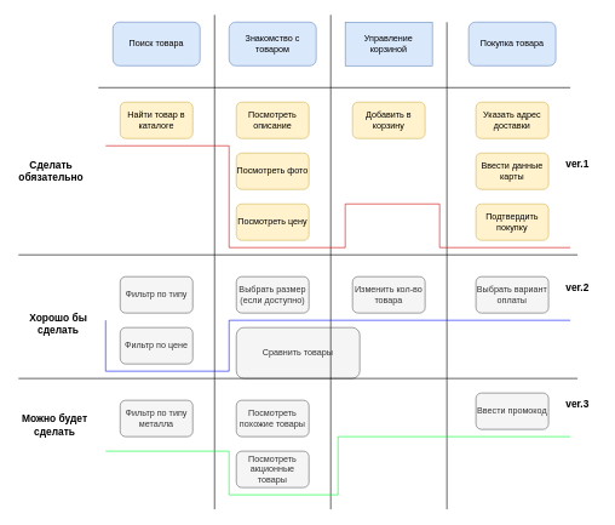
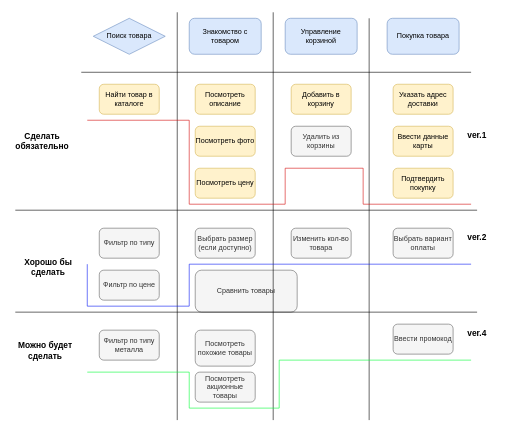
- <mxCell id="2" value="Поиск товара" style="rounded=1;whiteSpace=wrap;html=1;fillColor=#dae8fc;strokeColor=#6c8ebf;" parent="1" vertex="1"><mxGeometry x="155" y="30" width="120" height="60" as="geometry" /></mxCell>
+ <mxCell id="2" value="Поиск товара" style="rhombus;whiteSpace=wrap;html=1;fillColor=#dae8fc;strokeColor=#6c8ebf;" parent="1" vertex="1"><mxGeometry x="155" y="30" width="120" height="60" as="geometry" /></mxCell>
- <mxCell id="18" value="Управление корзиной" style="whiteSpace=wrap;html=1;fillColor=#dae8fc;strokeColor=#6c8ebf;rounded=0;" parent="1" vertex="1"><mxGeometry x="475" y="30" width="120" height="60" as="geometry" /></mxCell>
+ <mxCell id="18" value="Управление корзиной" style="rounded=1;whiteSpace=wrap;html=1;fillColor=#dae8fc;strokeColor=#6c8ebf;" parent="1" vertex="1"><mxGeometry x="475" y="30" width="120" height="60" as="geometry" /></mxCell>
+ <mxCell id="20" value="Удалить из корзины" style="rounded=1;whiteSpace=wrap;html=1;fillColor=#f5f5f5;strokeColor=#666666;fontColor=#333333;" parent="1" vertex="1"><mxGeometry x="485" y="210" width="100" height="50" as="geometry" /></mxCell>
- <mxCell id="39" value="&lt;font style=&quot;font-size: 14px;&quot;&gt;&lt;b&gt;ver.3&lt;br&gt;&lt;/b&gt;&lt;/font&gt;" style="text;html=1;strokeColor=none;fillColor=none;align=center;verticalAlign=middle;whiteSpace=wrap;rounded=0;" parent="1" vertex="1"><mxGeometry x="765" y="540" width="60" height="30" as="geometry" /></mxCell>
+ <mxCell id="39" value="&lt;font style=&quot;font-size: 14px;&quot;&gt;&lt;b&gt;ver.4&lt;br&gt;&lt;/b&gt;&lt;/font&gt;" style="text;html=1;strokeColor=none;fillColor=none;align=center;verticalAlign=middle;whiteSpace=wrap;rounded=0;" parent="1" vertex="1"><mxGeometry x="765" y="540" width="60" height="30" as="geometry" /></mxCell>
- <mxCell id="13" value="Посмотреть похожие товары" style="rounded=1;whiteSpace=wrap;html=1;fillColor=#f5f5f5;strokeColor=#666666;fontColor=#333333;" parent="1" vertex="1"><mxGeometry x="325" y="550" width="100" height="50" as="geometry" /></mxCell>
+ <mxCell id="13" value="Посмотреть похожие товары" style="rounded=1;whiteSpace=wrap;html=1;fillColor=#f5f5f5;strokeColor=#666666;fontColor=#333333;" parent="1" vertex="1"><mxGeometry x="325" y="550" width="100" height="60" as="geometry" /></mxCell>
